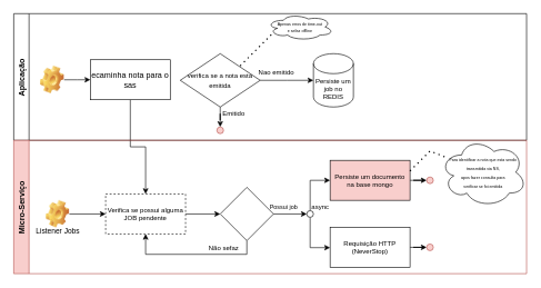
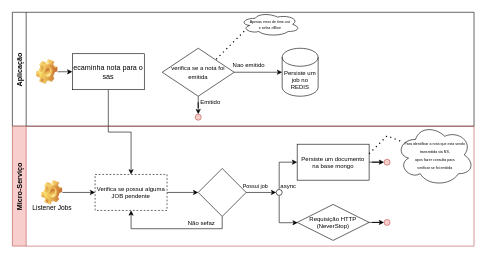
- <mxCell id="6" value="ecaminha nota para o sas" style="rounded=0;whiteSpace=wrap;html=1;" vertex="1" parent="2"><mxGeometry x="115" y="69.13" width="120" height="60" as="geometry" /></mxCell>
+ <mxCell id="6" value="ecaminha nota para o sas" style="rounded=0;whiteSpace=wrap;html=1;" vertex="1" parent="2"><mxGeometry x="100" y="69.13" width="120" height="60" as="geometry" /></mxCell>
- <mxCell id="9" value="&lt;font style=&quot;font-size: 10px&quot;&gt;verifica se a nota esta emitida&lt;/font&gt;" style="rhombus;whiteSpace=wrap;html=1;rounded=0;" vertex="1" parent="2"><mxGeometry x="250" y="60" width="120" height="80" as="geometry" /></mxCell>
+ <mxCell id="9" value="&lt;font style=&quot;font-size: 10px&quot;&gt;verifica se a nota foi emitida&lt;/font&gt;" style="rhombus;whiteSpace=wrap;html=1;rounded=0;" vertex="1" parent="2"><mxGeometry x="250" y="60" width="120" height="80" as="geometry" /></mxCell>
- <mxCell id="31" value="Persiste um documento na base mongo" style="whiteSpace=wrap;html=1;fontSize=10;fillColor=#f8cecc;" vertex="1" parent="16"><mxGeometry x="475" y="30" width="120" height="60" as="geometry" /></mxCell>
+ <mxCell id="31" value="Persiste um documento na base mongo" style="whiteSpace=wrap;html=1;fontSize=10;" vertex="1" parent="16"><mxGeometry x="475" y="30" width="120" height="60" as="geometry" /></mxCell>
- <mxCell id="29" value="Requisição HTTP (NeverStop)" style="whiteSpace=wrap;html=1;fontSize=10;" vertex="1" parent="16"><mxGeometry x="475" y="130.5" width="120" height="60" as="geometry" /></mxCell>
+ <mxCell id="29" value="Requisição HTTP (NeverStop)" style="rhombus;whiteSpace=wrap;html=1;fontSize=10;" vertex="1" parent="16"><mxGeometry x="475" y="130.5" width="120" height="60" as="geometry" /></mxCell>
